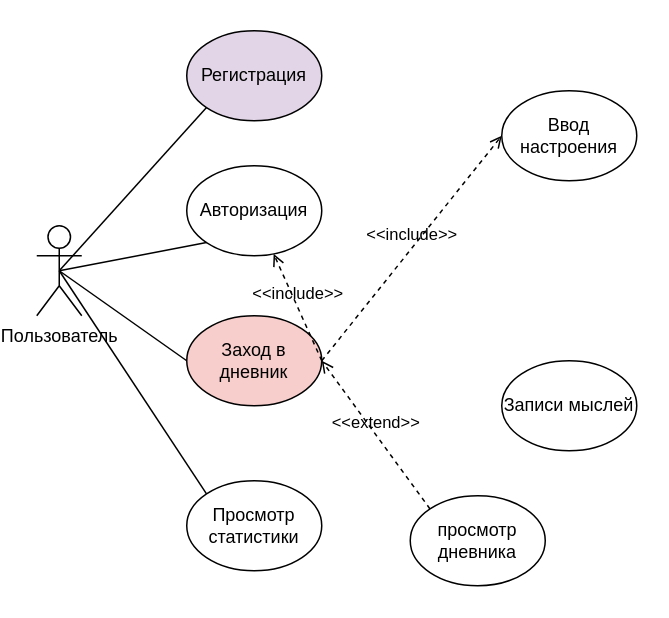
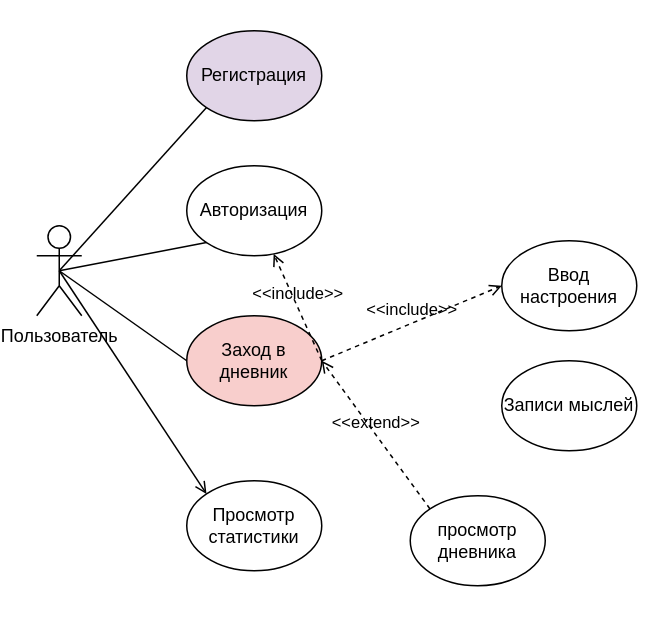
- <mxCell id="11" value="Ввод настроения" style="ellipse;whiteSpace=wrap;html=1;" vertex="1" parent="1"><mxGeometry x="330" y="60" width="90" height="60" as="geometry" /></mxCell>
+ <mxCell id="11" value="Ввод настроения" style="ellipse;whiteSpace=wrap;html=1;" vertex="1" parent="1"><mxGeometry x="330" y="160" width="90" height="60" as="geometry" /></mxCell>
- <mxCell id="10" value="" style="endArrow=none;html=1;rounded=0;exitX=0.5;exitY=0.5;exitDx=0;exitDy=0;exitPerimeter=0;entryX=0;entryY=0;entryDx=0;entryDy=0;" edge="1" parent="1" source="2" target="6"><mxGeometry width="50" height="50" relative="1" as="geometry"><mxPoint x="90" y="220" as="sourcePoint" /><mxPoint x="175" y="280" as="targetPoint" /></mxGeometry></mxCell>
+ <mxCell id="10" value="" style="endArrow=open;html=1;rounded=0;exitX=0.5;exitY=0.5;exitDx=0;exitDy=0;exitPerimeter=0;entryX=0;entryY=0;entryDx=0;entryDy=0;" edge="1" parent="1" source="2" target="6"><mxGeometry width="50" height="50" relative="1" as="geometry"><mxPoint x="90" y="220" as="sourcePoint" /><mxPoint x="175" y="280" as="targetPoint" /></mxGeometry></mxCell>
